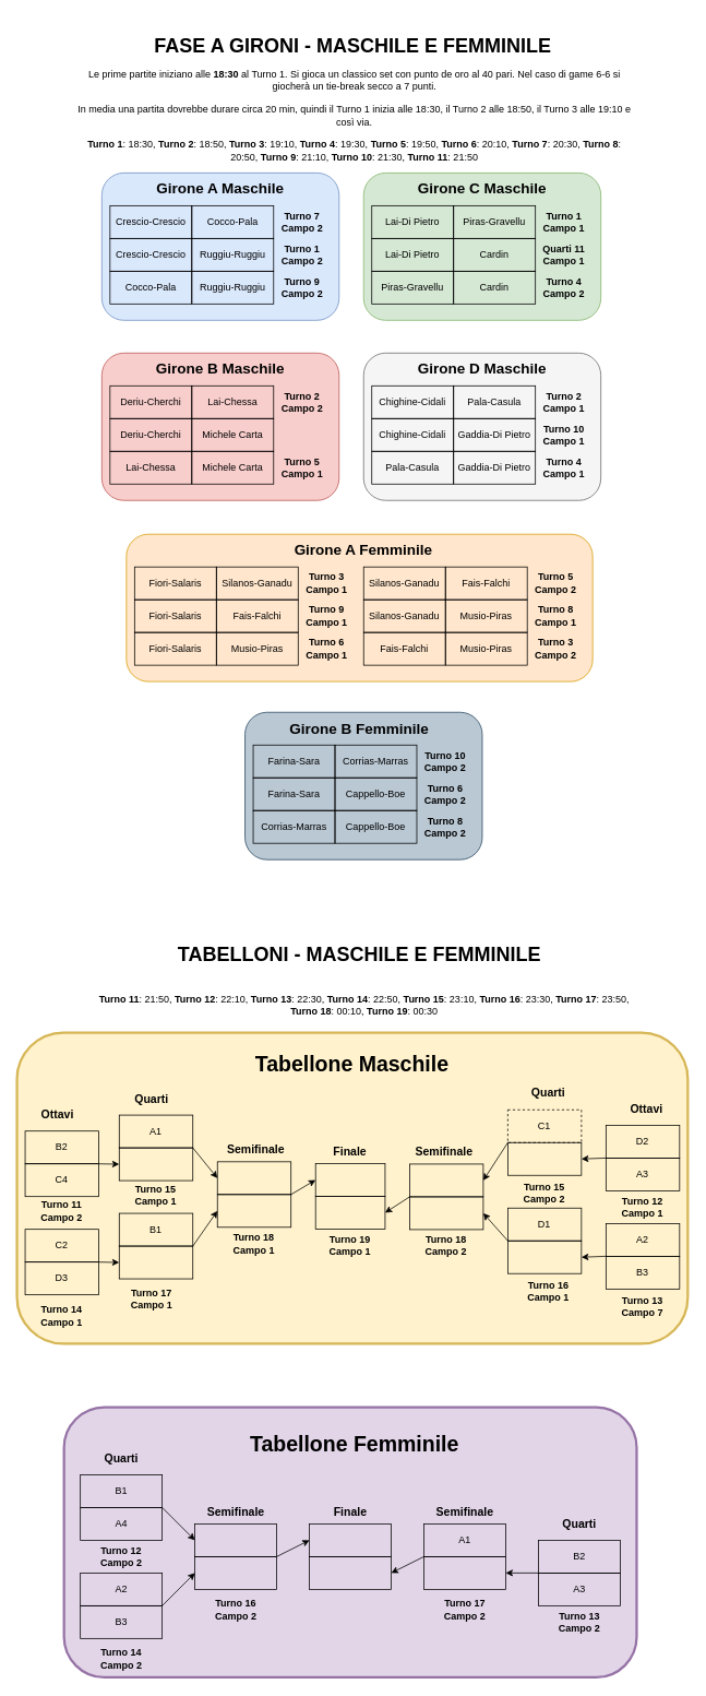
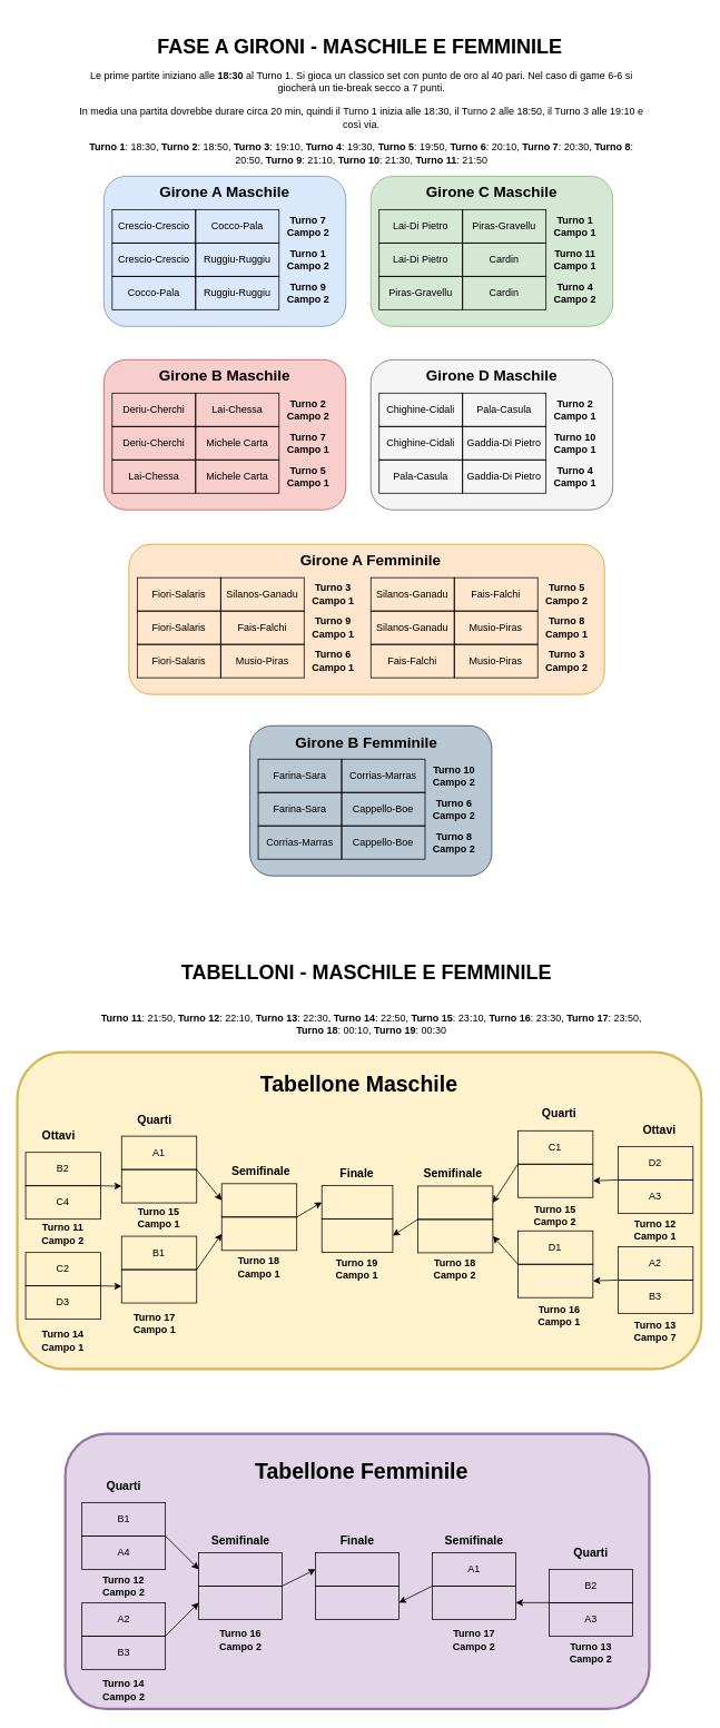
- <mxCell id="157" value="Quarti 11&lt;br&gt;Campo 1" style="text;html=1;align=center;verticalAlign=middle;whiteSpace=wrap;rounded=0;fontStyle=1" vertex="1" parent="1"><mxGeometry x="654" y="290" width="70" height="40" as="geometry" /></mxCell>
+ <mxCell id="157" value="Turno 11&lt;br&gt;Campo 1" style="text;html=1;align=center;verticalAlign=middle;whiteSpace=wrap;rounded=0;fontStyle=1" vertex="1" parent="1"><mxGeometry x="654" y="290" width="70" height="40" as="geometry" /></mxCell>
+ <mxCell id="150" value="Turno 7&lt;br&gt;Campo 1" style="text;html=1;align=center;verticalAlign=middle;whiteSpace=wrap;rounded=0;fontStyle=1" vertex="1" parent="1"><mxGeometry x="334" y="510" width="70" height="40" as="geometry" /></mxCell>
- <mxCell id="63" value="C1" style="rounded=0;whiteSpace=wrap;html=1;fillColor=none;dashed=1;" vertex="1" parent="1"><mxGeometry x="620.25" y="1354.31" width="90" height="40" as="geometry" /></mxCell>
+ <mxCell id="63" value="C1" style="rounded=0;whiteSpace=wrap;html=1;fillColor=none;" vertex="1" parent="1"><mxGeometry x="620.25" y="1354.31" width="90" height="40" as="geometry" /></mxCell>
